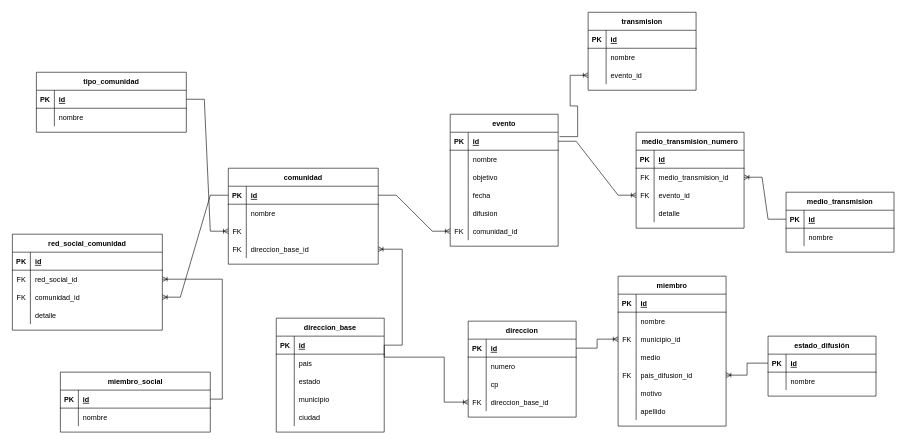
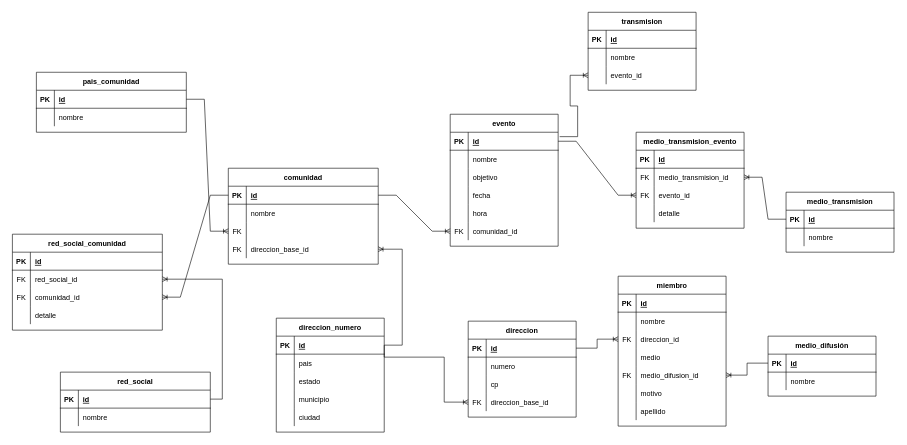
- <mxCell id="91" value="tipo_comunidad" style="shape=table;startSize=30;container=1;collapsible=1;childLayout=tableLayout;fixedRows=1;rowLines=0;fontStyle=1;align=center;resizeLast=1;" parent="1" vertex="1"><mxGeometry x="60" y="120" width="250" height="100" as="geometry" /></mxCell>
+ <mxCell id="91" value="pais_comunidad" style="shape=table;startSize=30;container=1;collapsible=1;childLayout=tableLayout;fixedRows=1;rowLines=0;fontStyle=1;align=center;resizeLast=1;" parent="1" vertex="1"><mxGeometry x="60" y="120" width="250" height="100" as="geometry" /></mxCell>
- <mxCell id="125" value="medio_transmision_numero" style="shape=table;startSize=30;container=1;collapsible=1;childLayout=tableLayout;fixedRows=1;rowLines=0;fontStyle=1;align=center;resizeLast=1;" parent="1" vertex="1"><mxGeometry x="1060" y="220" width="180" height="160" as="geometry"><mxRectangle x="650" y="130" width="80" height="30" as="alternateBounds" /></mxGeometry></mxCell>
+ <mxCell id="125" value="medio_transmision_evento" style="shape=table;startSize=30;container=1;collapsible=1;childLayout=tableLayout;fixedRows=1;rowLines=0;fontStyle=1;align=center;resizeLast=1;" parent="1" vertex="1"><mxGeometry x="1060" y="220" width="180" height="160" as="geometry"><mxRectangle x="650" y="130" width="80" height="30" as="alternateBounds" /></mxGeometry></mxCell>
- <mxCell id="29" value="difusion" style="shape=partialRectangle;connectable=0;fillColor=none;top=0;left=0;bottom=0;right=0;align=left;spacingLeft=6;overflow=hidden;" parent="27" vertex="1"><mxGeometry x="30" width="150" height="30" as="geometry"><mxRectangle width="150" height="30" as="alternateBounds" /></mxGeometry></mxCell>
+ <mxCell id="29" value="hora" style="shape=partialRectangle;connectable=0;fillColor=none;top=0;left=0;bottom=0;right=0;align=left;spacingLeft=6;overflow=hidden;" parent="27" vertex="1"><mxGeometry x="30" width="150" height="30" as="geometry"><mxRectangle width="150" height="30" as="alternateBounds" /></mxGeometry></mxCell>
- <mxCell id="68" value="direccion_base" style="shape=table;startSize=30;container=1;collapsible=1;childLayout=tableLayout;fixedRows=1;rowLines=0;fontStyle=1;align=center;resizeLast=1;" parent="1" vertex="1"><mxGeometry x="460" y="530" width="180" height="190" as="geometry"><mxRectangle x="650" y="130" width="80" height="30" as="alternateBounds" /></mxGeometry></mxCell>
+ <mxCell id="68" value="direccion_numero" style="shape=table;startSize=30;container=1;collapsible=1;childLayout=tableLayout;fixedRows=1;rowLines=0;fontStyle=1;align=center;resizeLast=1;" parent="1" vertex="1"><mxGeometry x="460" y="530" width="180" height="190" as="geometry"><mxRectangle x="650" y="130" width="80" height="30" as="alternateBounds" /></mxGeometry></mxCell>
- <mxCell id="42" value="municipio_id" style="shape=partialRectangle;connectable=0;fillColor=none;top=0;left=0;bottom=0;right=0;align=left;spacingLeft=6;overflow=hidden;" parent="40" vertex="1"><mxGeometry x="30" width="150" height="30" as="geometry"><mxRectangle width="150" height="30" as="alternateBounds" /></mxGeometry></mxCell>
+ <mxCell id="42" value="direccion_id" style="shape=partialRectangle;connectable=0;fillColor=none;top=0;left=0;bottom=0;right=0;align=left;spacingLeft=6;overflow=hidden;" parent="40" vertex="1"><mxGeometry x="30" width="150" height="30" as="geometry"><mxRectangle width="150" height="30" as="alternateBounds" /></mxGeometry></mxCell>
- <mxCell id="84" value="estado_difusión" style="shape=table;startSize=30;container=1;collapsible=1;childLayout=tableLayout;fixedRows=1;rowLines=0;fontStyle=1;align=center;resizeLast=1;" parent="1" vertex="1"><mxGeometry x="1280" y="560" width="180" height="100" as="geometry"><mxRectangle x="650" y="130" width="80" height="30" as="alternateBounds" /></mxGeometry></mxCell>
+ <mxCell id="84" value="medio_difusión" style="shape=table;startSize=30;container=1;collapsible=1;childLayout=tableLayout;fixedRows=1;rowLines=0;fontStyle=1;align=center;resizeLast=1;" parent="1" vertex="1"><mxGeometry x="1280" y="560" width="180" height="100" as="geometry"><mxRectangle x="650" y="130" width="80" height="30" as="alternateBounds" /></mxGeometry></mxCell>
- <mxCell id="48" value="pais_difusion_id" style="shape=partialRectangle;connectable=0;fillColor=none;top=0;left=0;bottom=0;right=0;align=left;spacingLeft=6;overflow=hidden;" parent="46" vertex="1"><mxGeometry x="30" width="150" height="30" as="geometry"><mxRectangle width="150" height="30" as="alternateBounds" /></mxGeometry></mxCell>
+ <mxCell id="48" value="medio_difusion_id" style="shape=partialRectangle;connectable=0;fillColor=none;top=0;left=0;bottom=0;right=0;align=left;spacingLeft=6;overflow=hidden;" parent="46" vertex="1"><mxGeometry x="30" width="150" height="30" as="geometry"><mxRectangle width="150" height="30" as="alternateBounds" /></mxGeometry></mxCell>
- <mxCell id="98" value="miembro_social" style="shape=table;startSize=30;container=1;collapsible=1;childLayout=tableLayout;fixedRows=1;rowLines=0;fontStyle=1;align=center;resizeLast=1;" parent="1" vertex="1"><mxGeometry x="100" y="620" width="250" height="100" as="geometry" /></mxCell>
+ <mxCell id="98" value="red_social" style="shape=table;startSize=30;container=1;collapsible=1;childLayout=tableLayout;fixedRows=1;rowLines=0;fontStyle=1;align=center;resizeLast=1;" parent="1" vertex="1"><mxGeometry x="100" y="620" width="250" height="100" as="geometry" /></mxCell>
